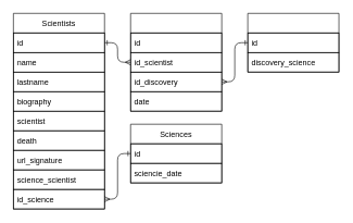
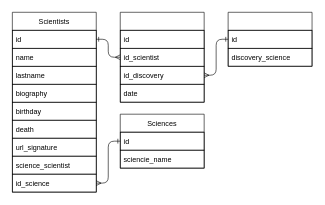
- <mxCell id="7" value="scientist" style="text;strokeColor=#000000;fillColor=none;align=left;verticalAlign=middle;spacingLeft=4;spacingRight=4;overflow=hidden;points=[[0,0.5],[1,0.5]];portConstraint=eastwest;rotatable=0;fontColor=#000000;" vertex="1" parent="2"><mxGeometry y="150" width="140" height="30" as="geometry" /></mxCell>
+ <mxCell id="7" value="birthday" style="text;strokeColor=#000000;fillColor=none;align=left;verticalAlign=middle;spacingLeft=4;spacingRight=4;overflow=hidden;points=[[0,0.5],[1,0.5]];portConstraint=eastwest;rotatable=0;fontColor=#000000;" vertex="1" parent="2"><mxGeometry y="150" width="140" height="30" as="geometry" /></mxCell>
- <mxCell id="14" value="sciencie_date" style="text;align=left;verticalAlign=middle;spacingLeft=4;spacingRight=4;overflow=hidden;points=[[0,0.5],[1,0.5]];portConstraint=eastwest;rotatable=0;fontColor=#000000;strokeColor=#000000;" vertex="1" parent="12"><mxGeometry y="60" width="140" height="30" as="geometry" /></mxCell>
+ <mxCell id="14" value="sciencie_name" style="text;align=left;verticalAlign=middle;spacingLeft=4;spacingRight=4;overflow=hidden;points=[[0,0.5],[1,0.5]];portConstraint=eastwest;rotatable=0;fontColor=#000000;strokeColor=#000000;" vertex="1" parent="12"><mxGeometry y="60" width="140" height="30" as="geometry" /></mxCell>
